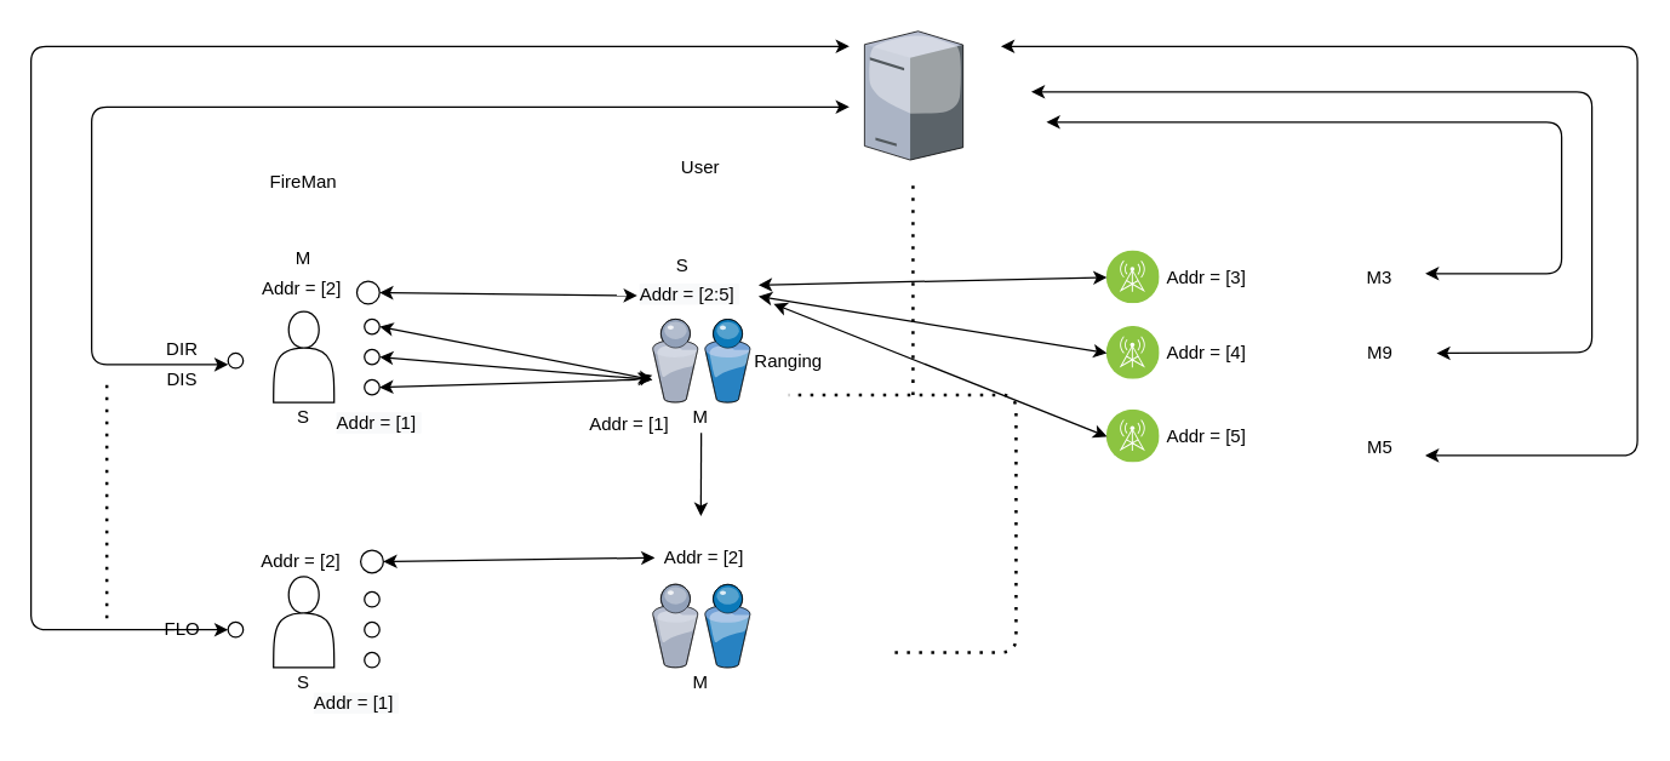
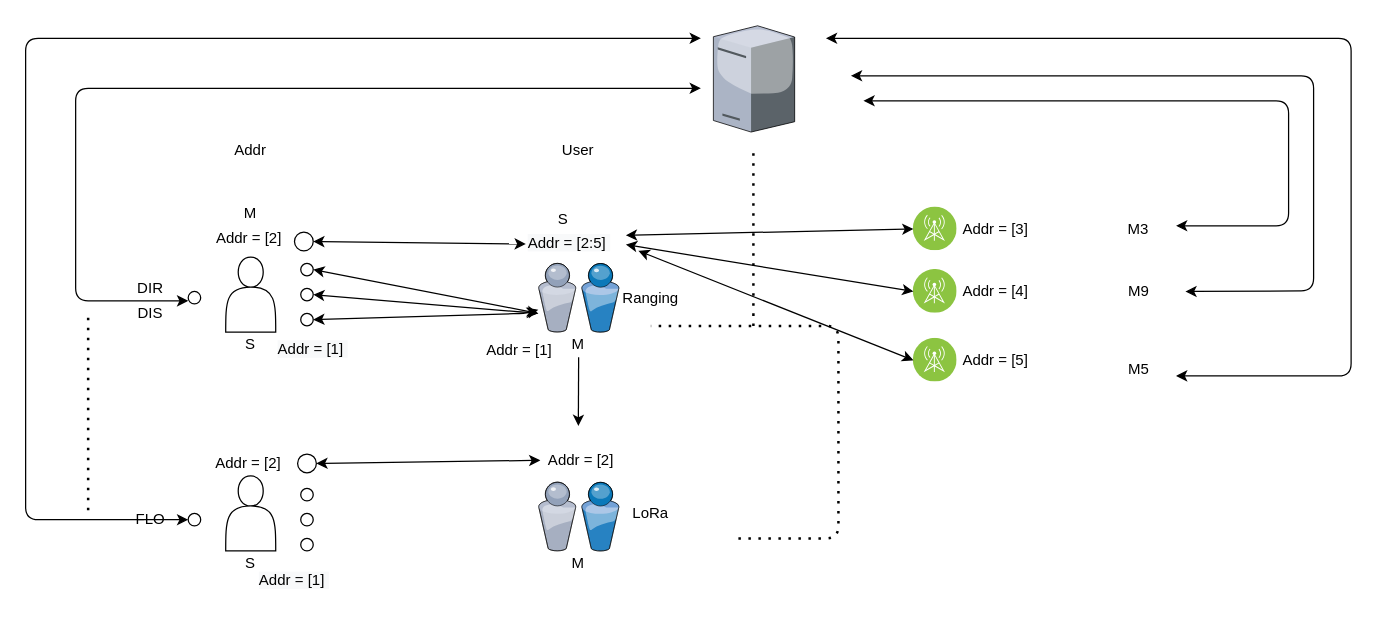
- <mxCell id="10" value="User" style="text;html=1;strokeColor=none;fillColor=none;align=center;verticalAlign=middle;whiteSpace=wrap;rounded=0;" vertex="1" parent="1"><mxGeometry x="442.25" y="100" width="40" height="20" as="geometry" /></mxCell>
+ <mxCell id="10" value="User" style="text;html=1;strokeColor=none;fillColor=none;align=center;verticalAlign=middle;whiteSpace=wrap;rounded=0;" vertex="1" parent="1"><mxGeometry x="442.25" y="110" width="40" height="20" as="geometry" /></mxCell>
- <mxCell id="9" value="FireMan" style="text;html=1;strokeColor=none;fillColor=none;align=center;verticalAlign=middle;whiteSpace=wrap;rounded=0;" vertex="1" parent="1"><mxGeometry x="180" y="110" width="40" height="20" as="geometry" /></mxCell>
+ <mxCell id="9" value="Addr" style="text;html=1;strokeColor=none;fillColor=none;align=center;verticalAlign=middle;whiteSpace=wrap;rounded=0;" vertex="1" parent="1"><mxGeometry x="180" y="110" width="40" height="20" as="geometry" /></mxCell>
+ <mxCell id="24" value="LoRa" style="text;html=1;strokeColor=none;fillColor=none;align=center;verticalAlign=middle;whiteSpace=wrap;rounded=0;" vertex="1" parent="1"><mxGeometry x="500" y="400" width="40" height="20" as="geometry" /></mxCell>
